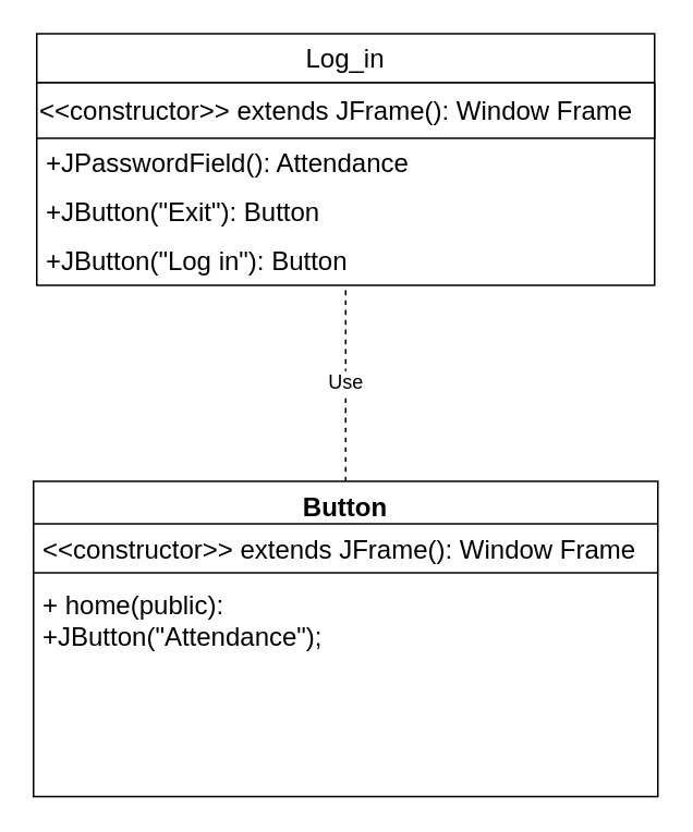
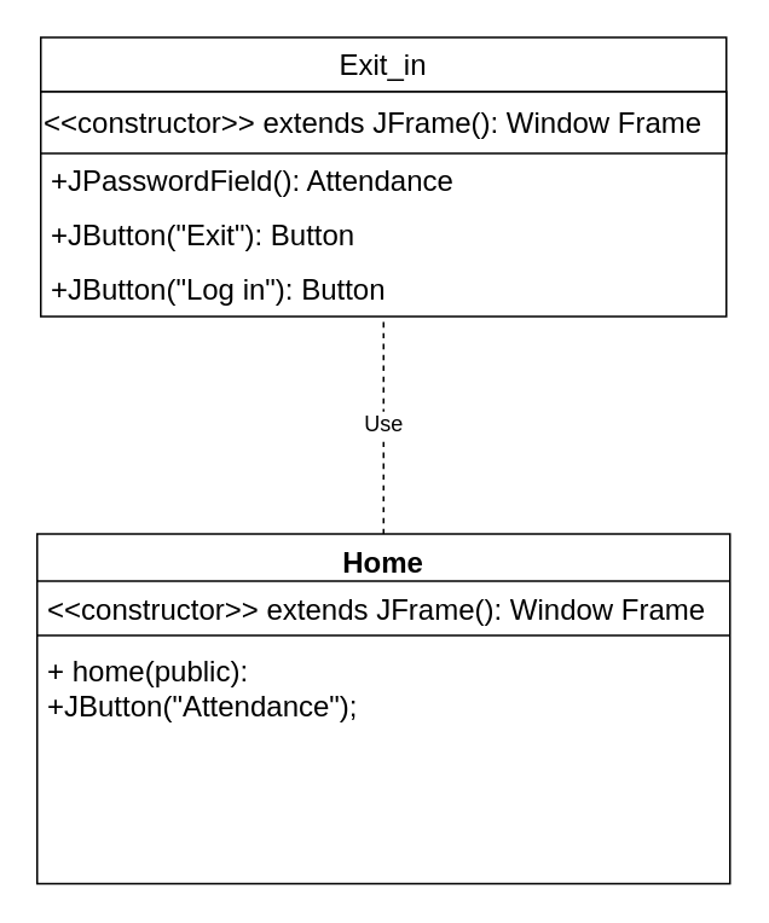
- <mxCell id="2" value="Log_in" style="swimlane;fontStyle=0;childLayout=stackLayout;horizontal=1;startSize=30;horizontalStack=0;resizeParent=1;resizeParentMax=0;resizeLast=0;collapsible=1;marginBottom=0;whiteSpace=wrap;html=1;fontSize=16;" vertex="1" parent="1"><mxGeometry x="22" y="20" width="378" height="154" as="geometry" /></mxCell>
+ <mxCell id="2" value="Exit_in" style="swimlane;fontStyle=0;childLayout=stackLayout;horizontal=1;startSize=30;horizontalStack=0;resizeParent=1;resizeParentMax=0;resizeLast=0;collapsible=1;marginBottom=0;whiteSpace=wrap;html=1;fontSize=16;" vertex="1" parent="1"><mxGeometry x="22" y="20" width="378" height="154" as="geometry" /></mxCell>
- <mxCell id="7" value="Button" style="swimlane;fontStyle=1;align=center;verticalAlign=top;childLayout=stackLayout;horizontal=1;startSize=26;horizontalStack=0;resizeParent=1;resizeParentMax=0;resizeLast=0;collapsible=1;marginBottom=0;whiteSpace=wrap;html=1;fontSize=16;" vertex="1" parent="1"><mxGeometry x="20" y="294" width="382" height="193" as="geometry" /></mxCell>
+ <mxCell id="7" value="Home" style="swimlane;fontStyle=1;align=center;verticalAlign=top;childLayout=stackLayout;horizontal=1;startSize=26;horizontalStack=0;resizeParent=1;resizeParentMax=0;resizeLast=0;collapsible=1;marginBottom=0;whiteSpace=wrap;html=1;fontSize=16;" vertex="1" parent="1"><mxGeometry x="20" y="294" width="382" height="193" as="geometry" /></mxCell>
